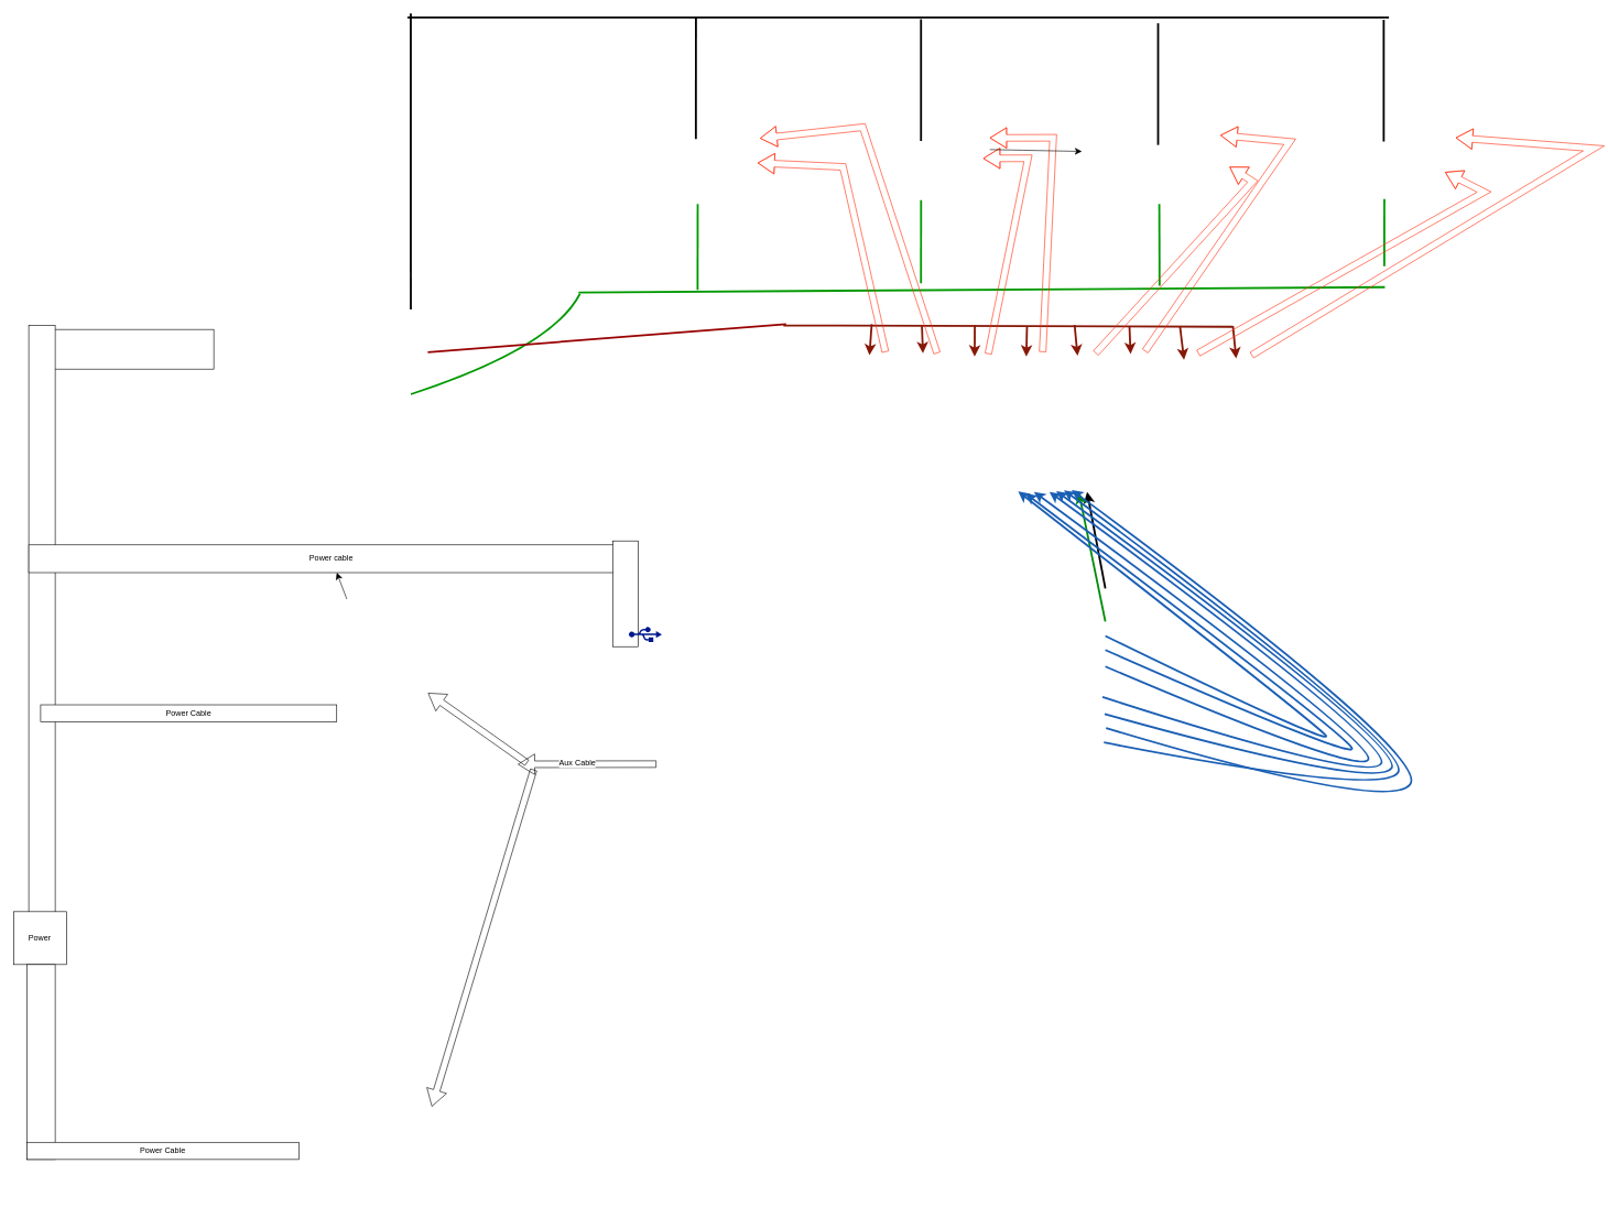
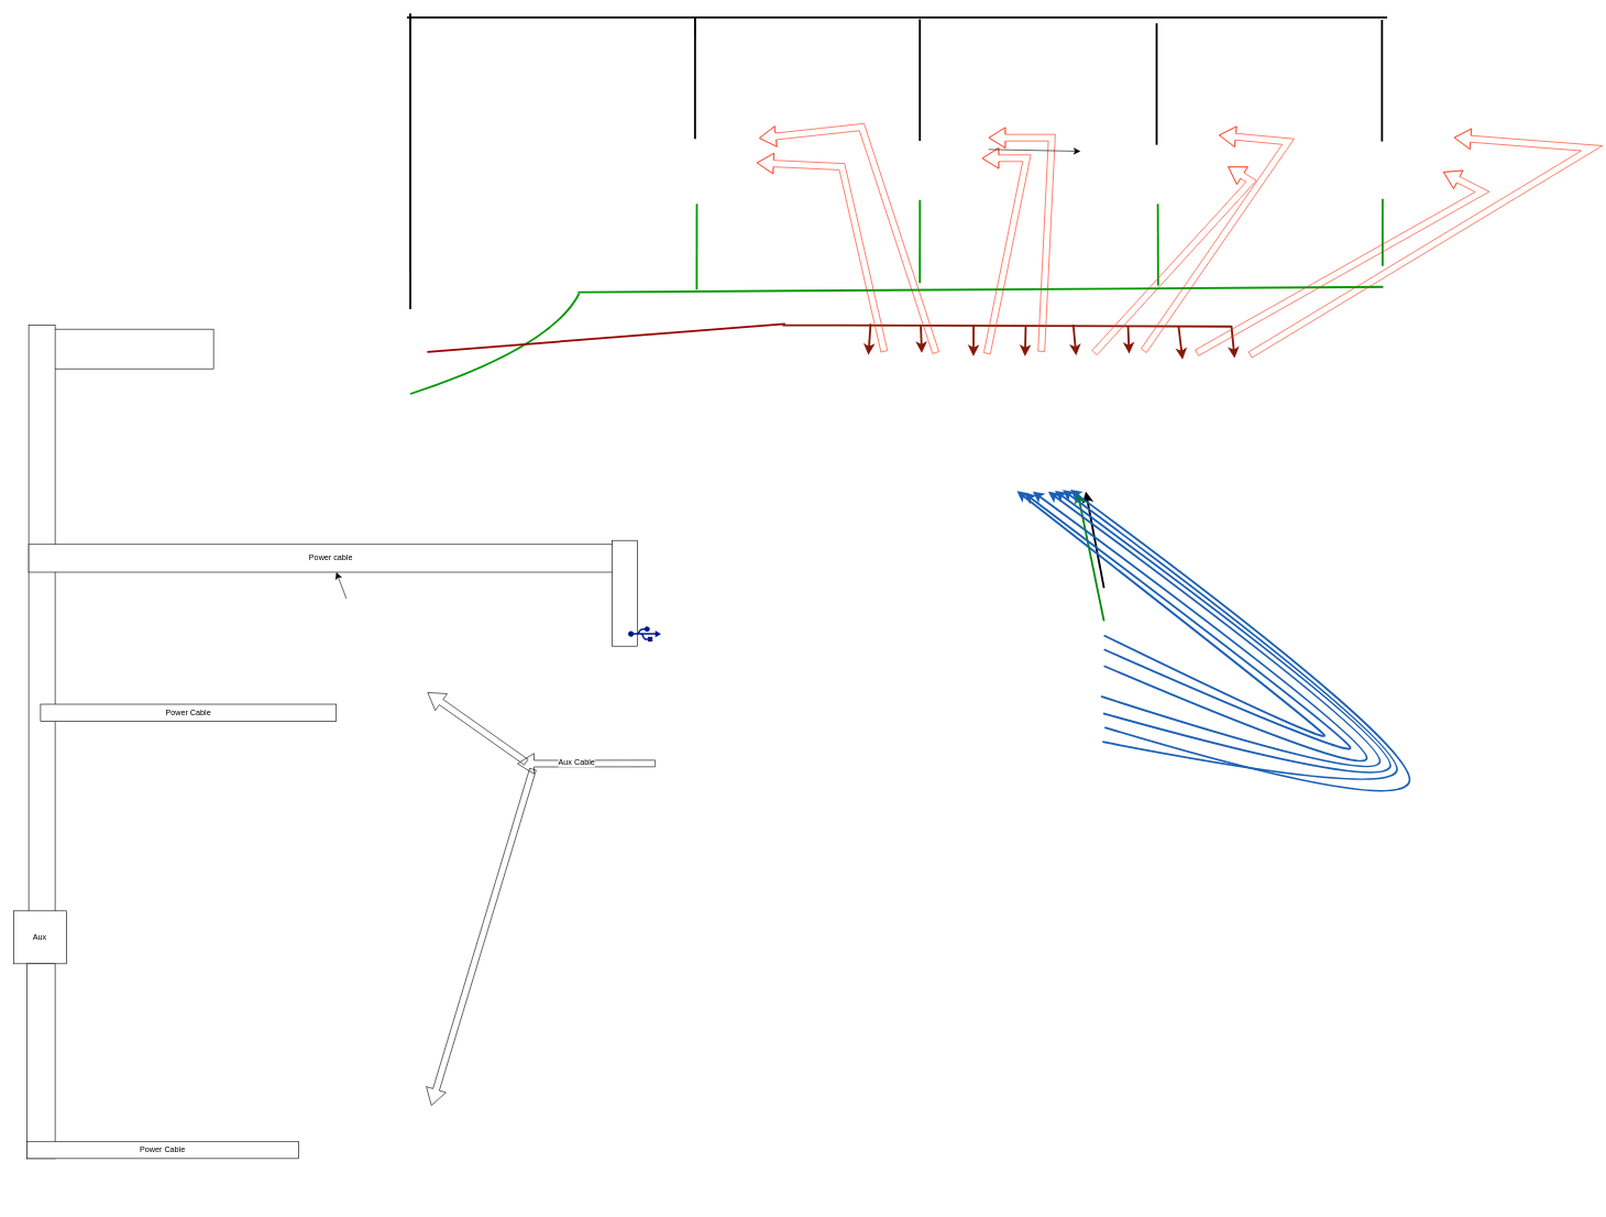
- <mxCell id="63" value="Power" style="whiteSpace=wrap;html=1;aspect=fixed;" vertex="1" parent="1"><mxGeometry x="20" y="1379" width="80" height="80" as="geometry" /></mxCell>
+ <mxCell id="63" value="Aux" style="whiteSpace=wrap;html=1;aspect=fixed;" vertex="1" parent="1"><mxGeometry x="20" y="1379" width="80" height="80" as="geometry" /></mxCell>
